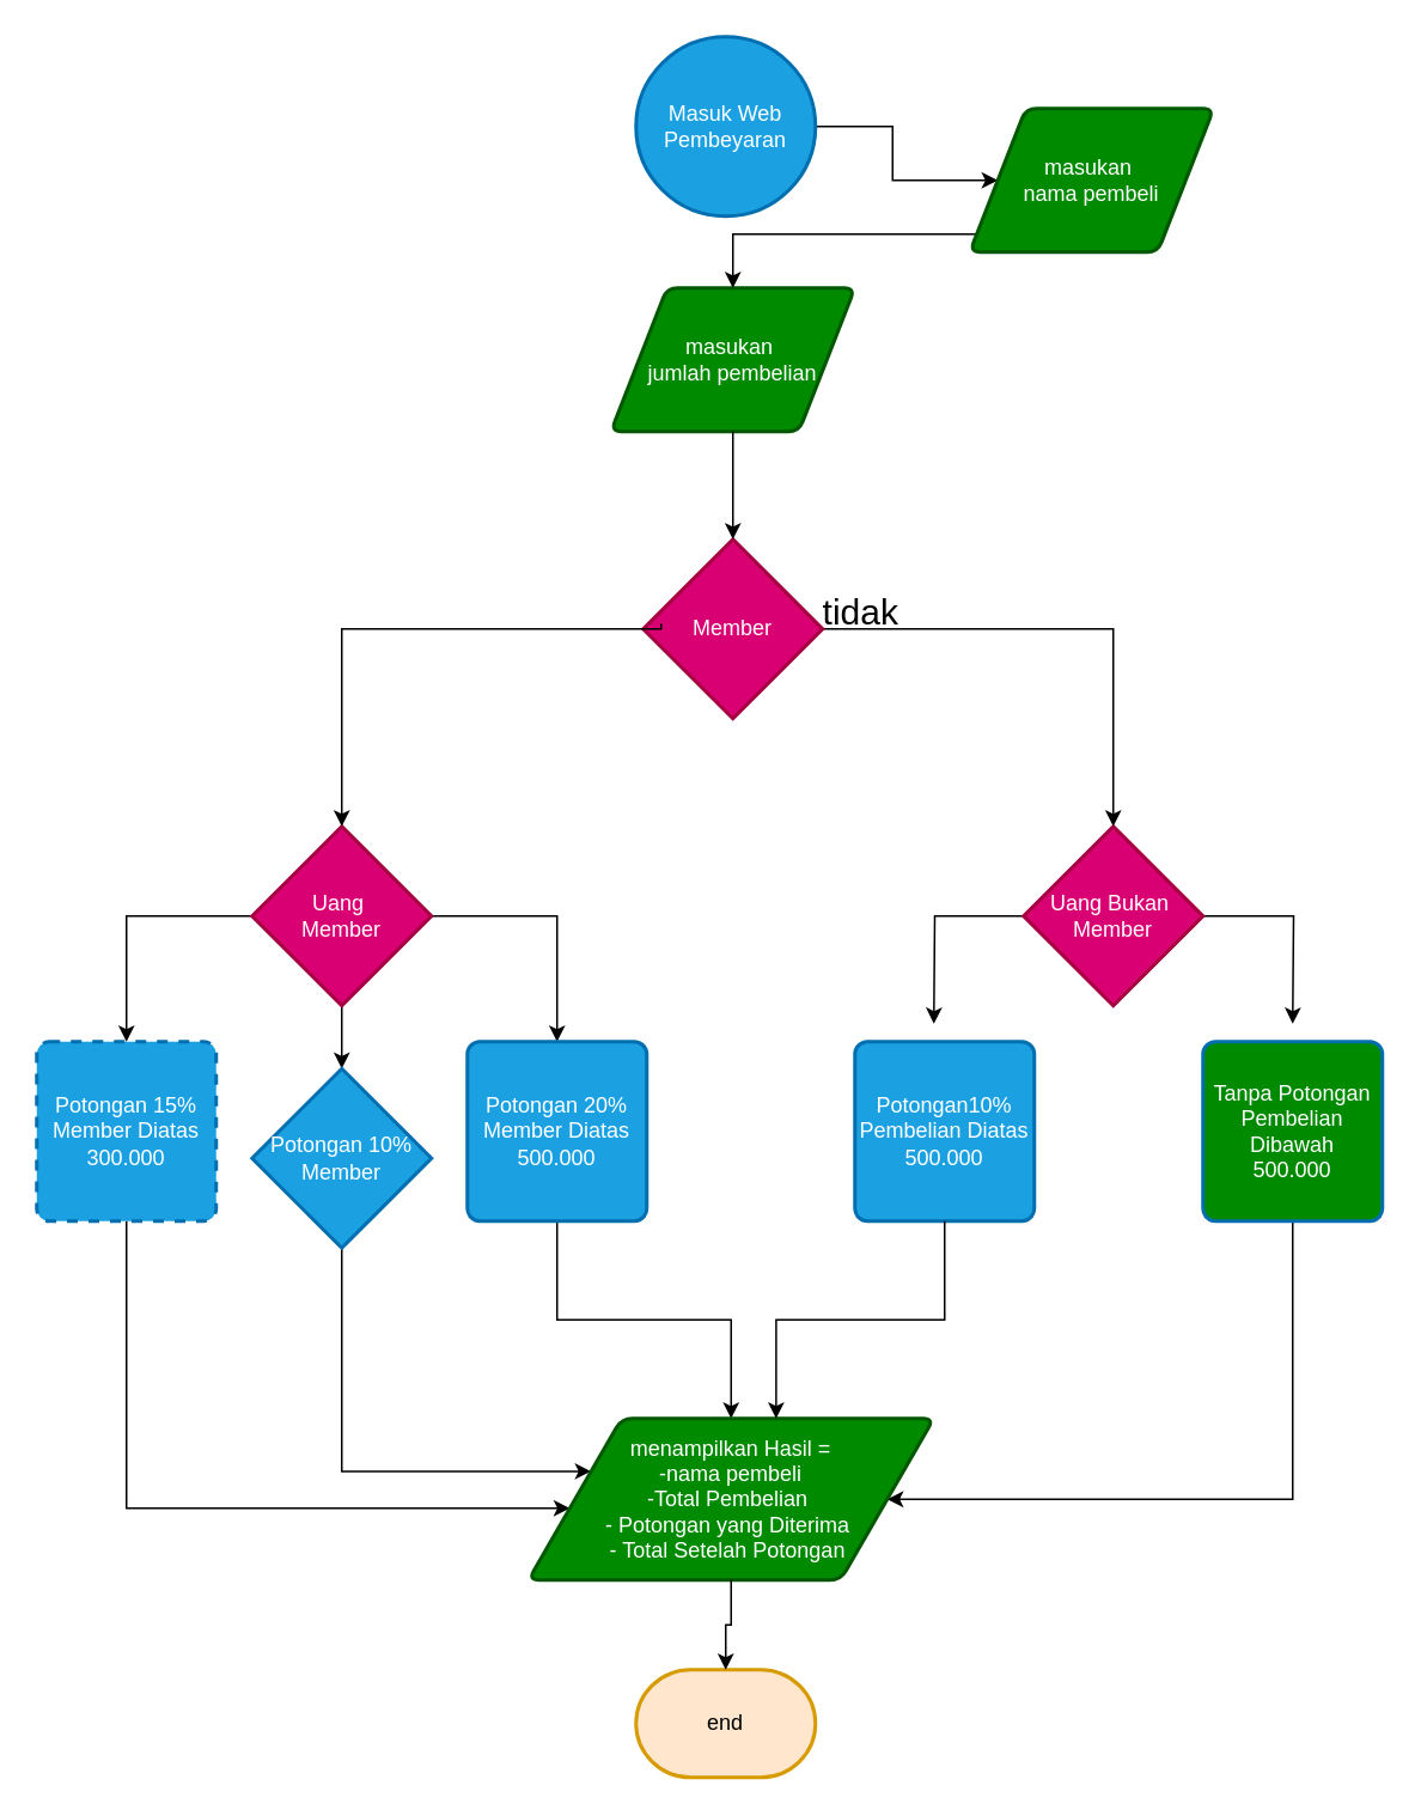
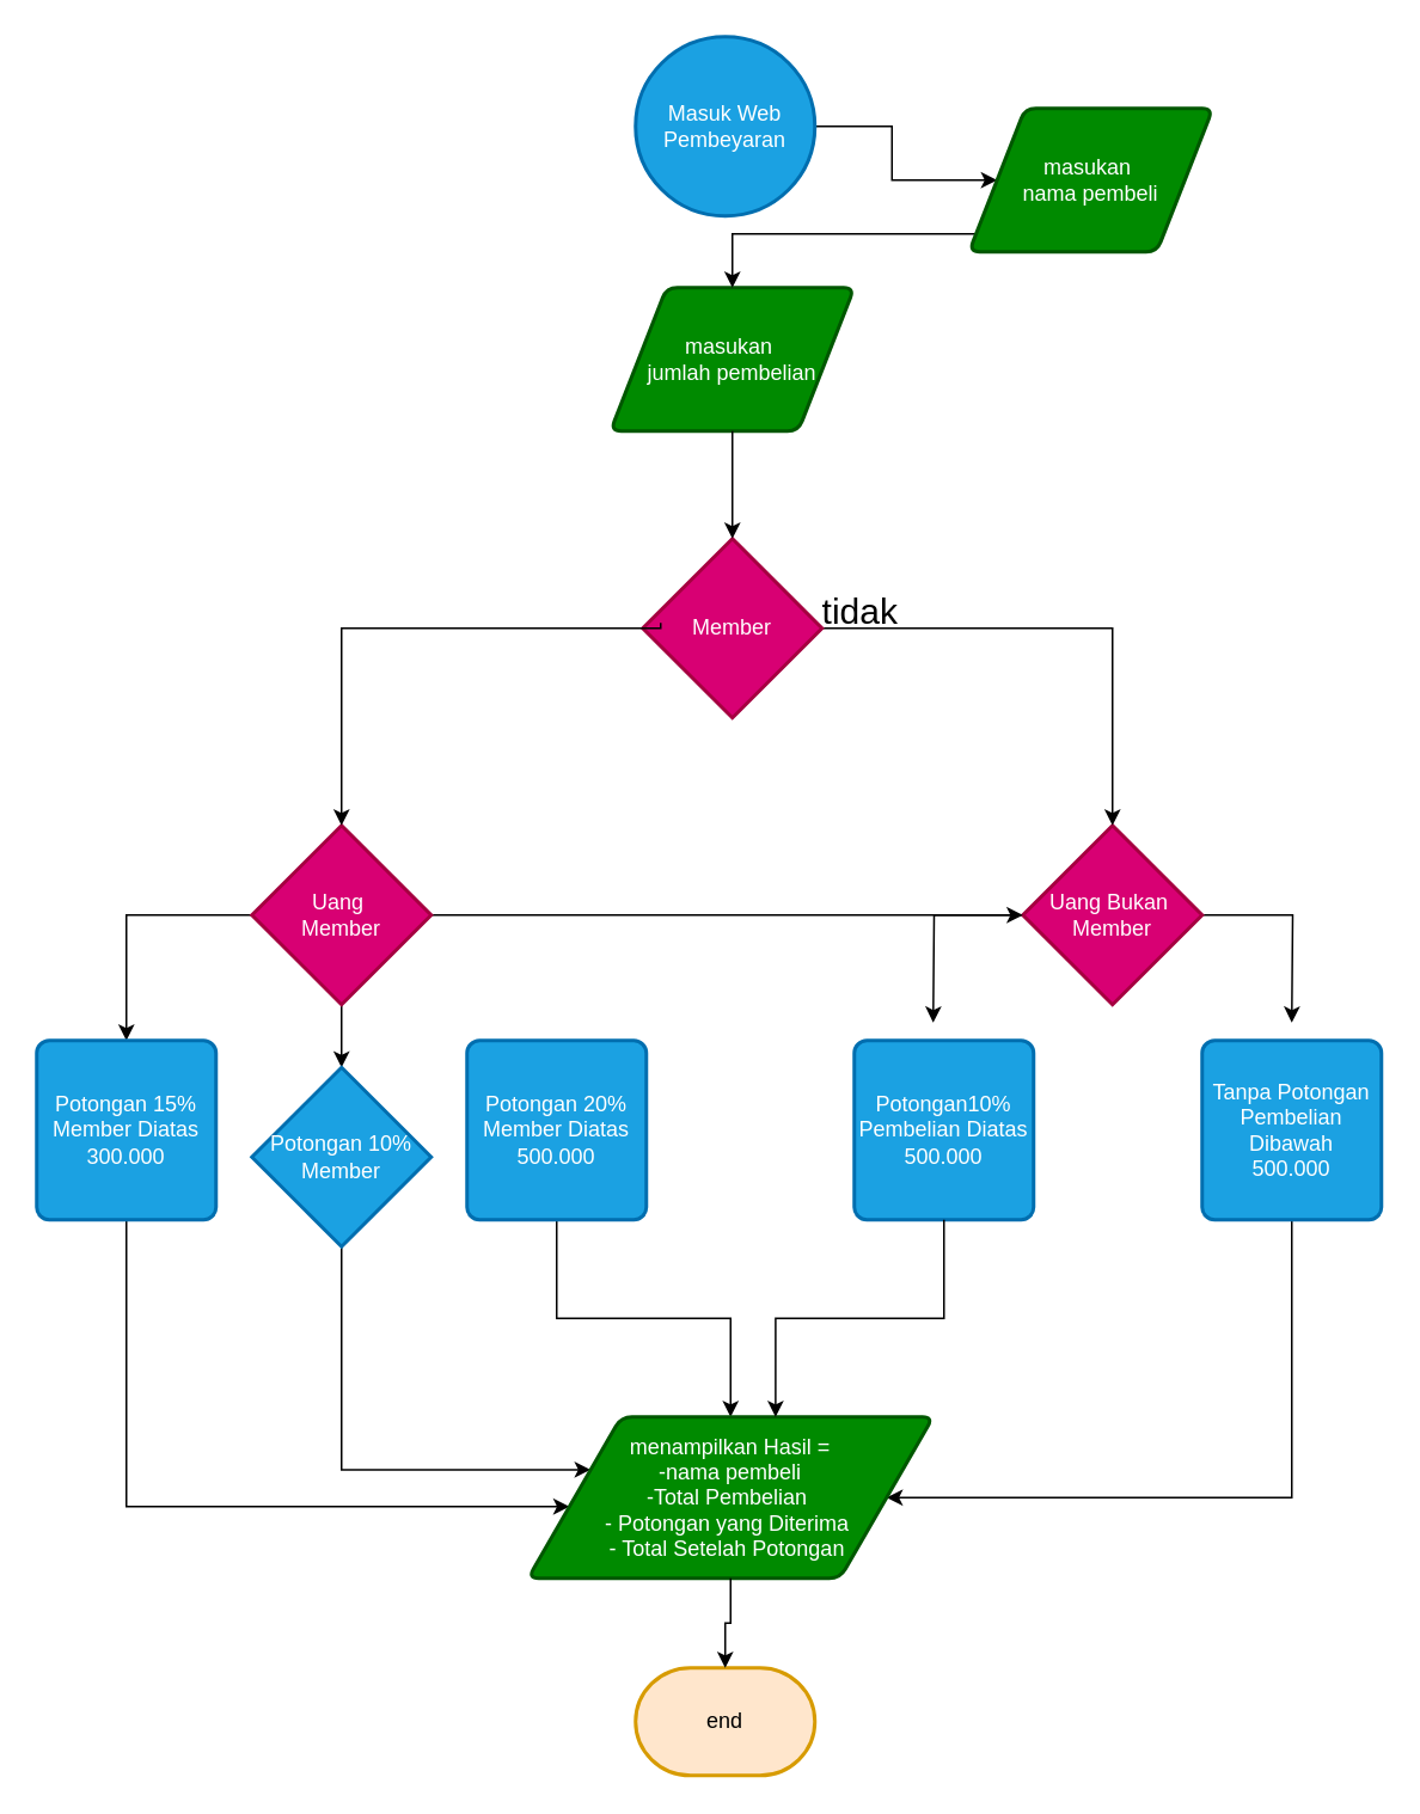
- <mxCell id="6" style="edgeStyle=orthogonalEdgeStyle;rounded=0;orthogonalLoop=1;jettySize=auto;html=1;entryX=0.5;entryY=0;entryDx=0;entryDy=0;" edge="1" parent="1" source="8" target="17"><mxGeometry relative="1" as="geometry" /></mxCell>
+ <mxCell id="6" style="edgeStyle=orthogonalEdgeStyle;rounded=0;orthogonalLoop=1;jettySize=auto;html=1;" edge="1" parent="1" source="8" target="4"><mxGeometry relative="1" as="geometry" /></mxCell>
- <mxCell id="19" value="Potongan 15%&lt;div&gt;Member Diatas&lt;/div&gt;&lt;div&gt;300.000&lt;/div&gt;" style="rounded=1;whiteSpace=wrap;html=1;absoluteArcSize=1;arcSize=14;strokeWidth=2;fillColor=#1ba1e2;fontColor=#ffffff;strokeColor=#006EAF;dashed=1;" vertex="1" parent="1"><mxGeometry x="20" y="580" width="100" height="100" as="geometry" /></mxCell>
+ <mxCell id="19" value="Potongan 15%&lt;div&gt;Member Diatas&lt;/div&gt;&lt;div&gt;300.000&lt;/div&gt;" style="rounded=1;whiteSpace=wrap;html=1;absoluteArcSize=1;arcSize=14;strokeWidth=2;fillColor=#1ba1e2;fontColor=#ffffff;strokeColor=#006EAF;" vertex="1" parent="1"><mxGeometry x="20" y="580" width="100" height="100" as="geometry" /></mxCell>
- <mxCell id="24" value="Tanpa Potongan&lt;div&gt;Pembelian Dibawah&lt;/div&gt;&lt;div&gt;500.000&lt;/div&gt;" style="rounded=1;whiteSpace=wrap;html=1;absoluteArcSize=1;arcSize=14;strokeWidth=2;fillColor=#008a00;fontColor=#ffffff;strokeColor=#006EAF;" vertex="1" parent="1"><mxGeometry x="670" y="580" width="100" height="100" as="geometry" /></mxCell>
+ <mxCell id="24" value="Tanpa Potongan&lt;div&gt;Pembelian Dibawah&lt;/div&gt;&lt;div&gt;500.000&lt;/div&gt;" style="rounded=1;whiteSpace=wrap;html=1;absoluteArcSize=1;arcSize=14;strokeWidth=2;fillColor=#1ba1e2;fontColor=#ffffff;strokeColor=#006EAF;" vertex="1" parent="1"><mxGeometry x="670" y="580" width="100" height="100" as="geometry" /></mxCell>
